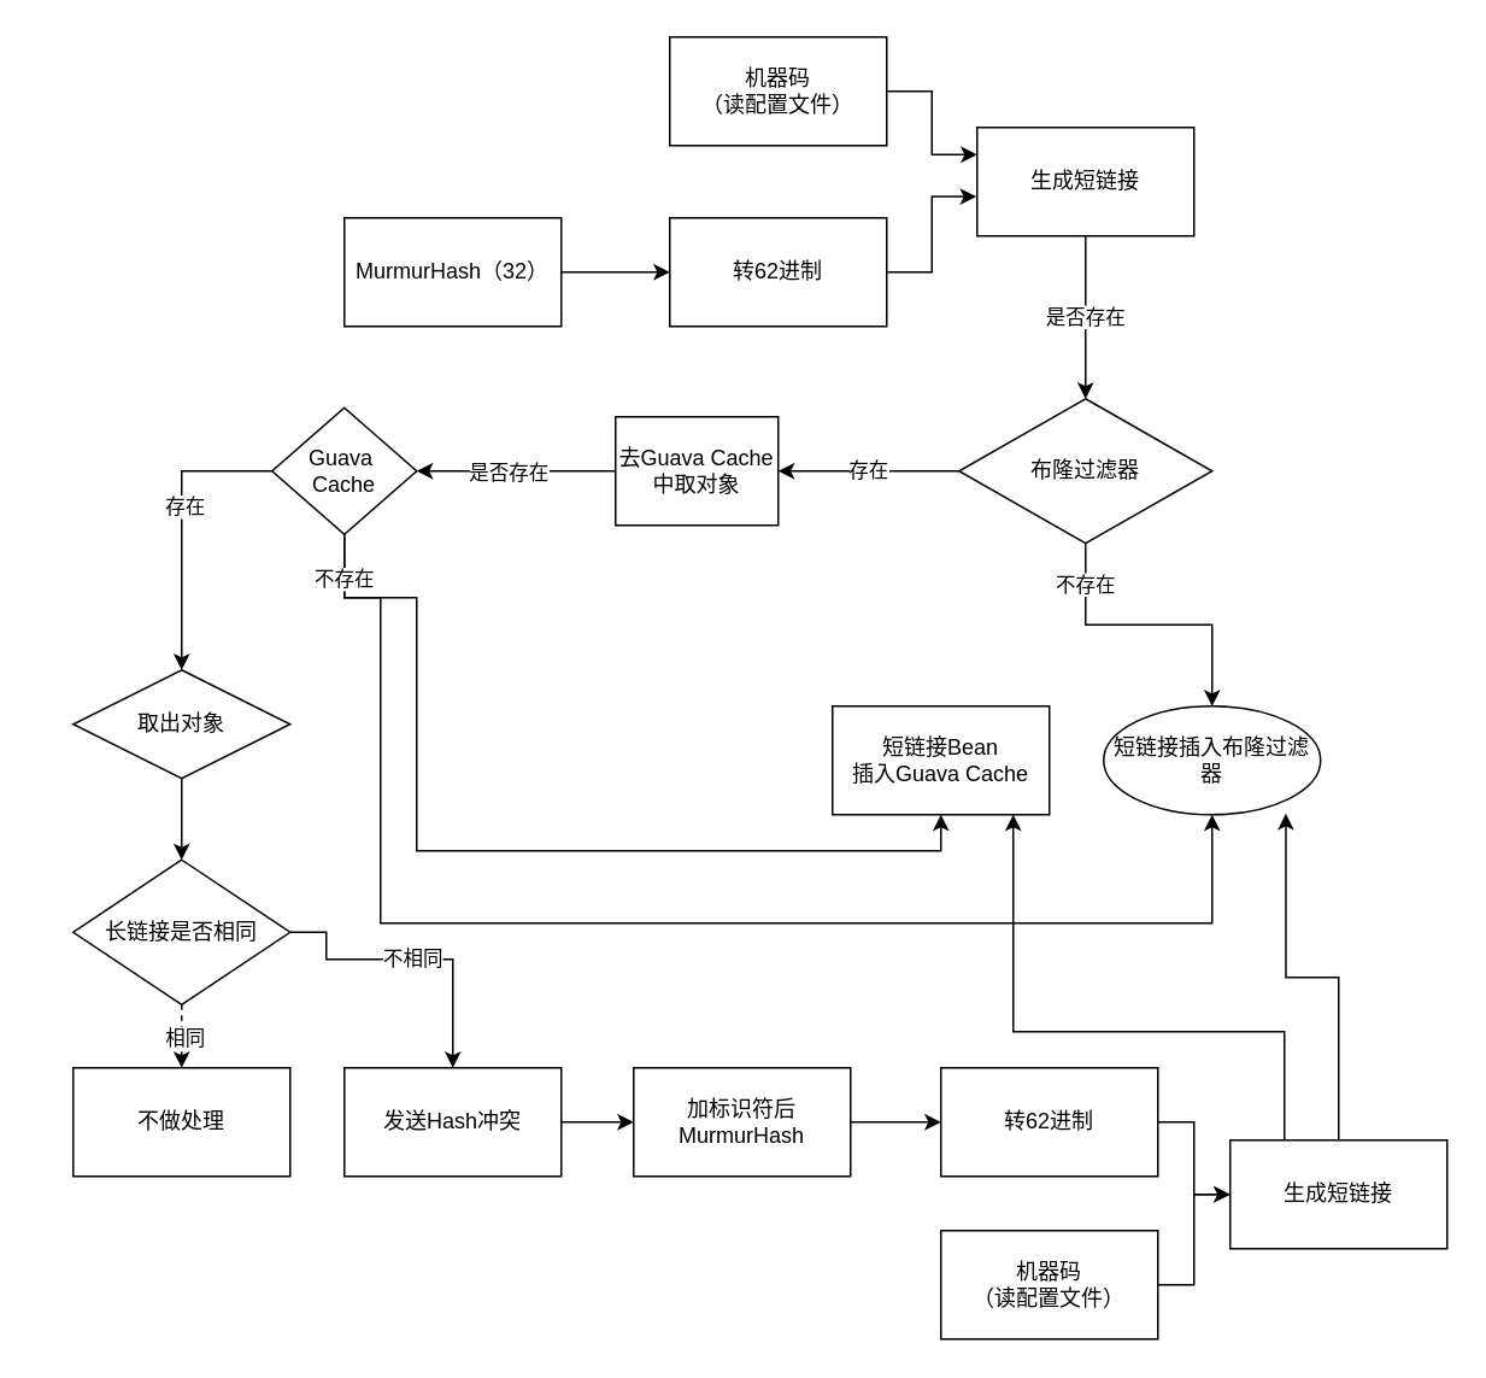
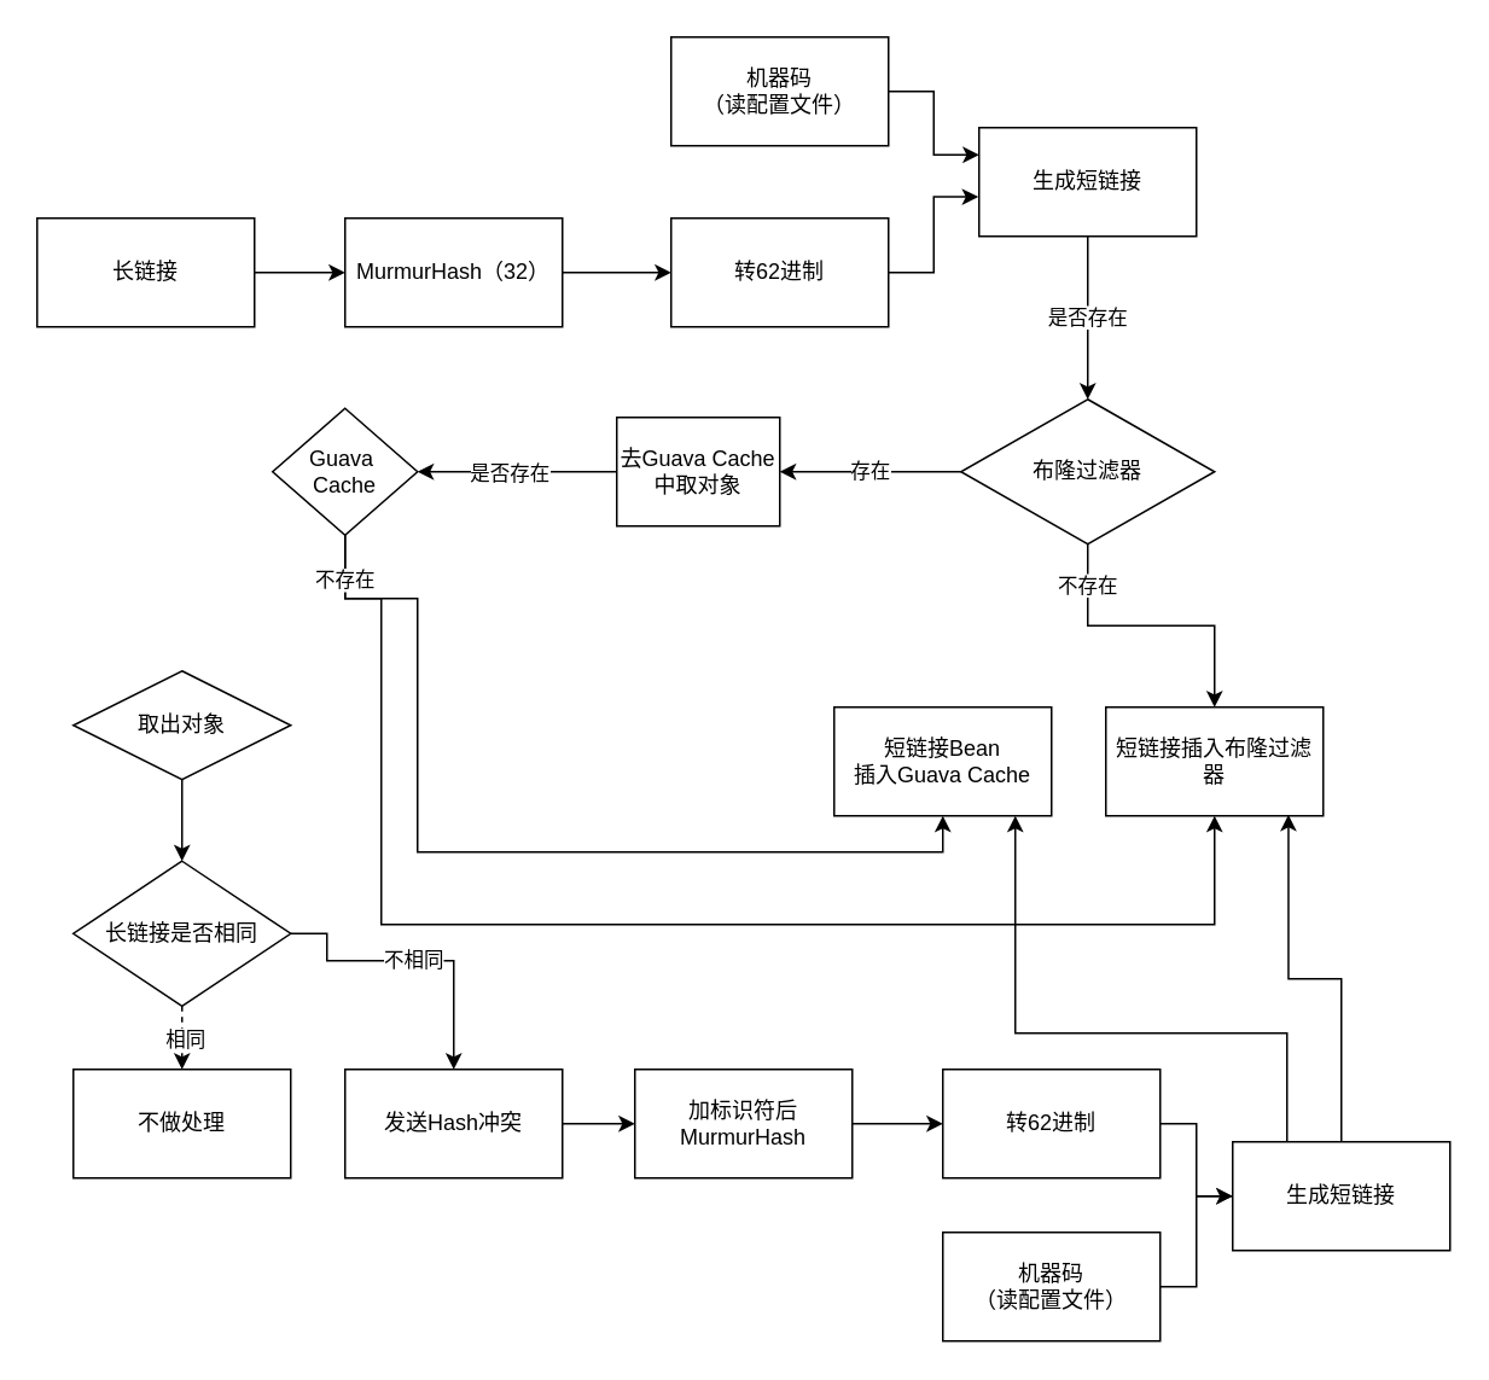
+ <mxCell id="3" value="长链接" style="rounded=0;whiteSpace=wrap;html=1;" vertex="1" parent="1"><mxGeometry x="20" y="120" width="120" height="60" as="geometry" /></mxCell>
+ <mxCell id="2" style="edgeStyle=orthogonalEdgeStyle;rounded=0;orthogonalLoop=1;jettySize=auto;html=1;" edge="1" parent="1" source="3" target="5"><mxGeometry relative="1" as="geometry" /></mxCell>
- <mxCell id="20" style="edgeStyle=orthogonalEdgeStyle;rounded=0;orthogonalLoop=1;jettySize=auto;html=1;exitX=0;exitY=0.5;exitDx=0;exitDy=0;" edge="1" parent="1" source="24" target="26"><mxGeometry relative="1" as="geometry" /></mxCell>
- <mxCell id="21" value="存在" style="edgeLabel;html=1;align=center;verticalAlign=middle;resizable=0;points=[];" vertex="1" connectable="0" parent="20"><mxGeometry x="-0.139" y="1" relative="1" as="geometry"><mxPoint as="offset" /></mxGeometry></mxCell>
- <mxCell id="12" value="短链接插入布隆过滤器" style="ellipse;whiteSpace=wrap;html=1;" vertex="1" parent="1"><mxGeometry x="610" y="390" width="120" height="60" as="geometry" /></mxCell>
+ <mxCell id="12" value="短链接插入布隆过滤器" style="rounded=0;whiteSpace=wrap;html=1;" vertex="1" parent="1"><mxGeometry x="610" y="390" width="120" height="60" as="geometry" /></mxCell>
